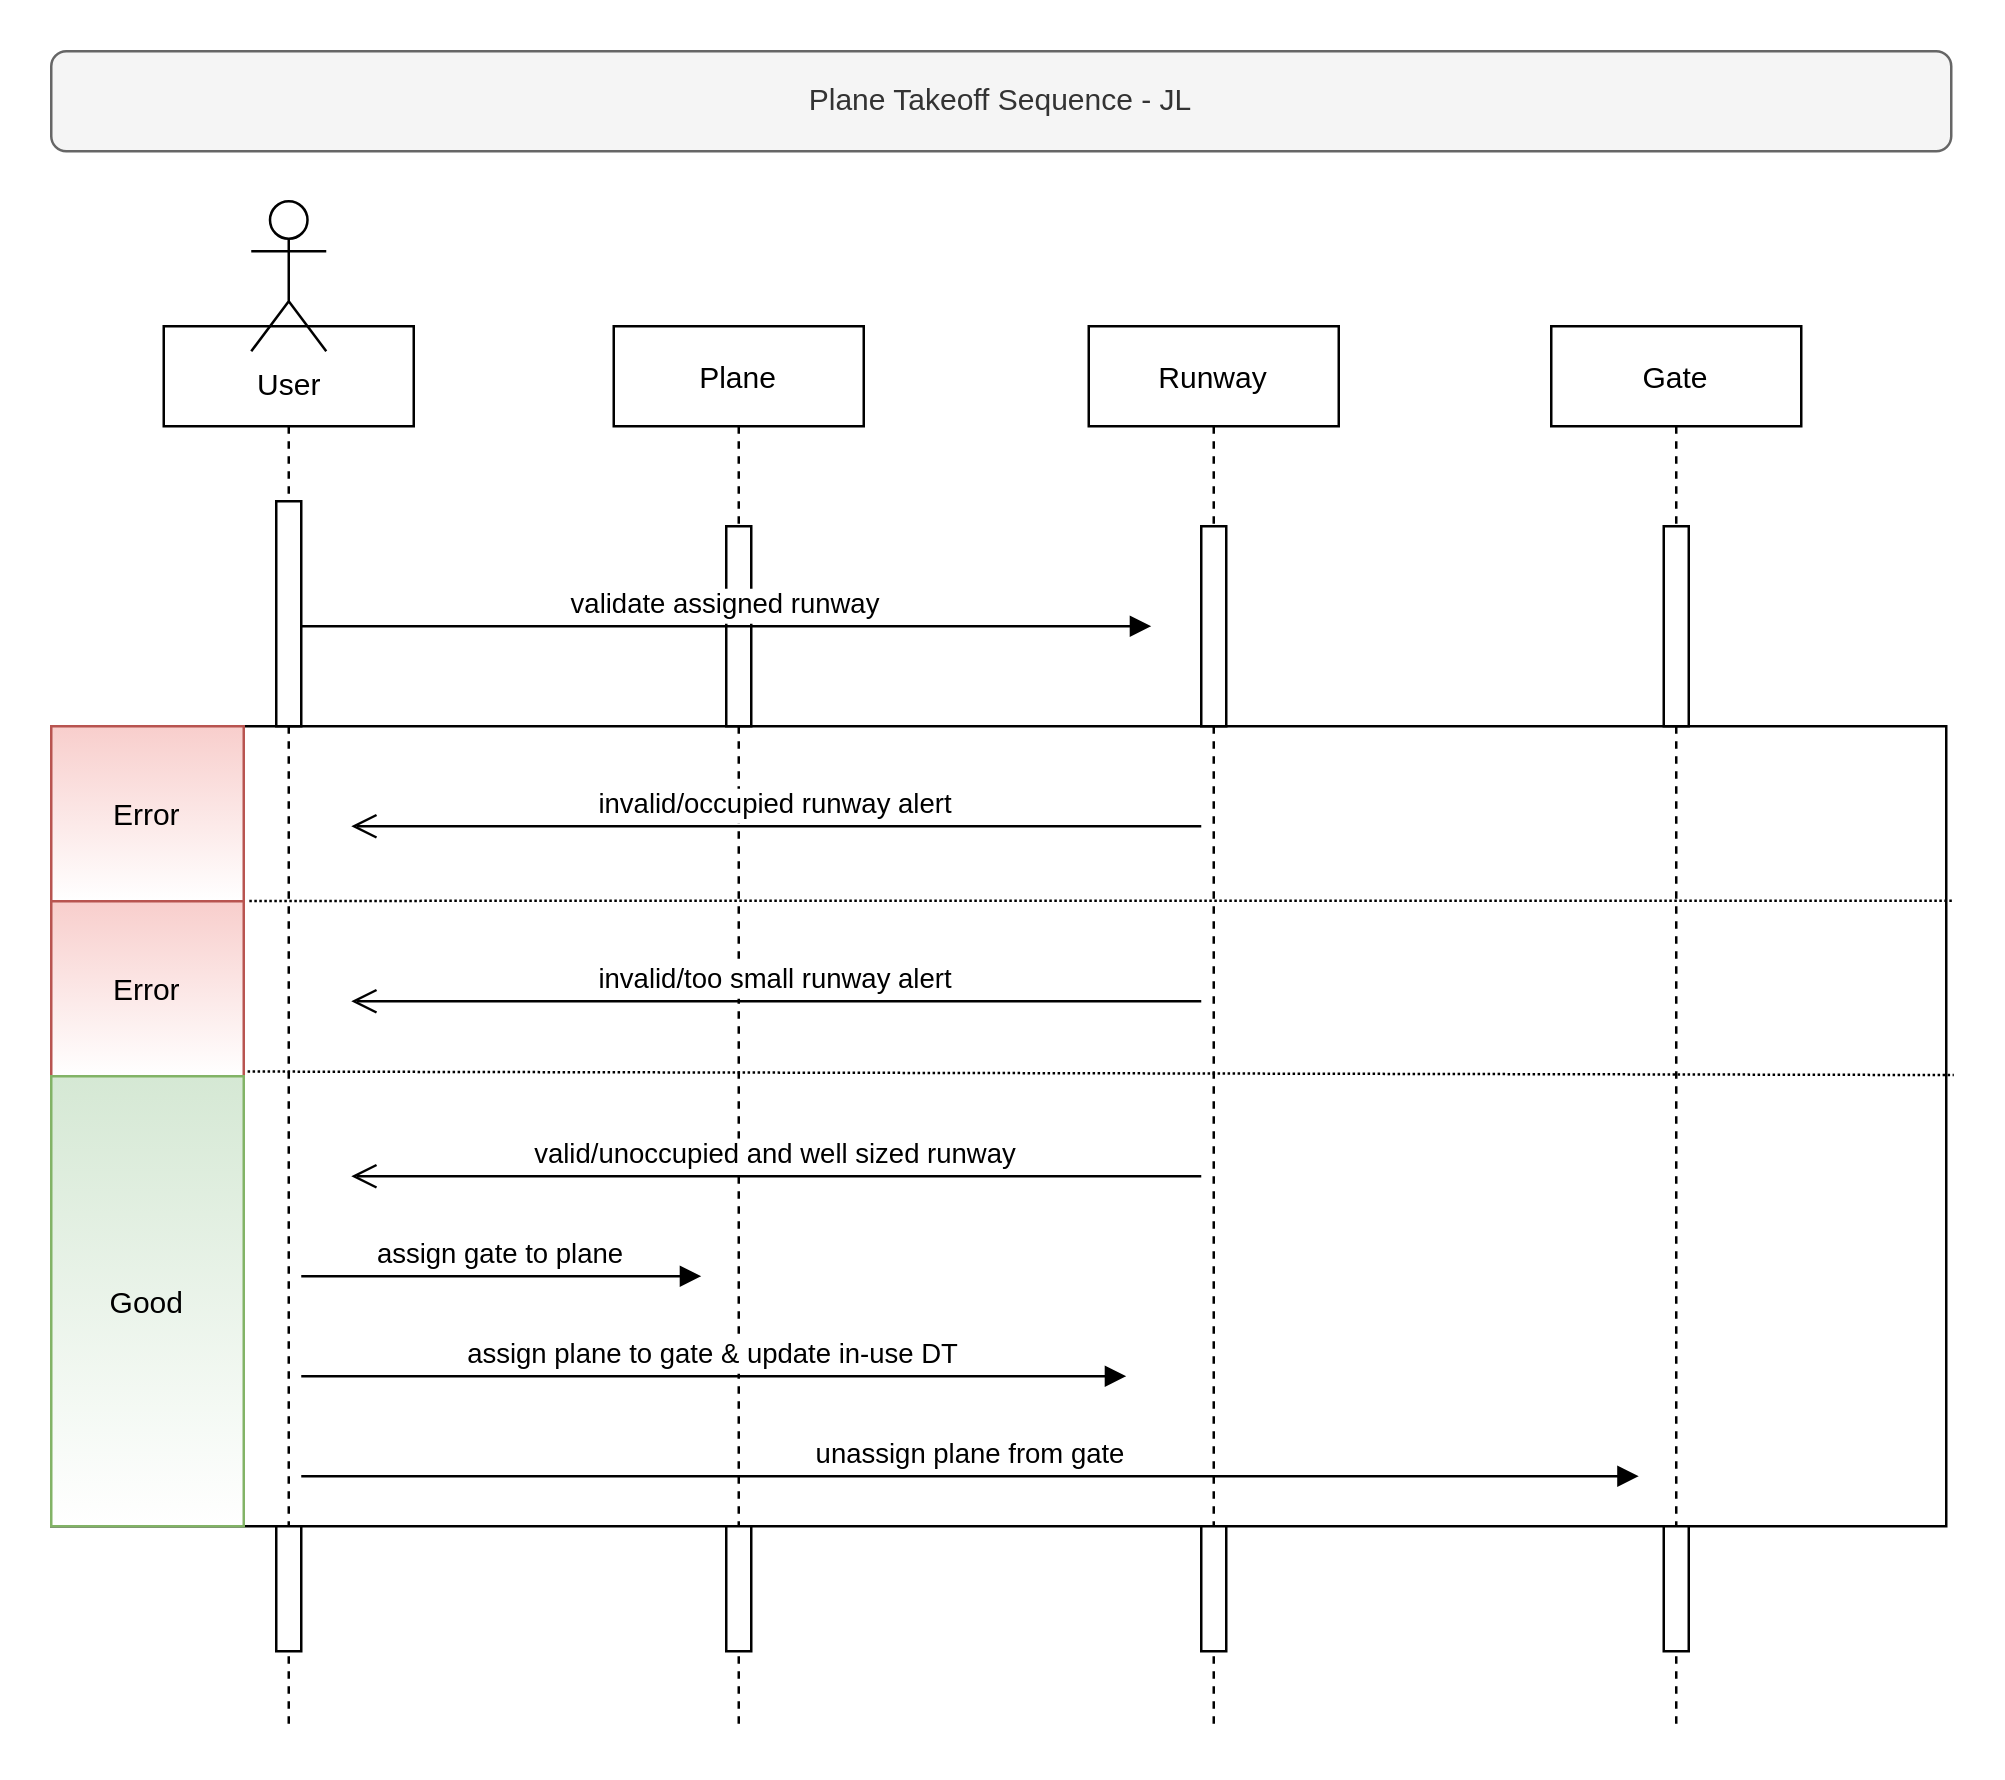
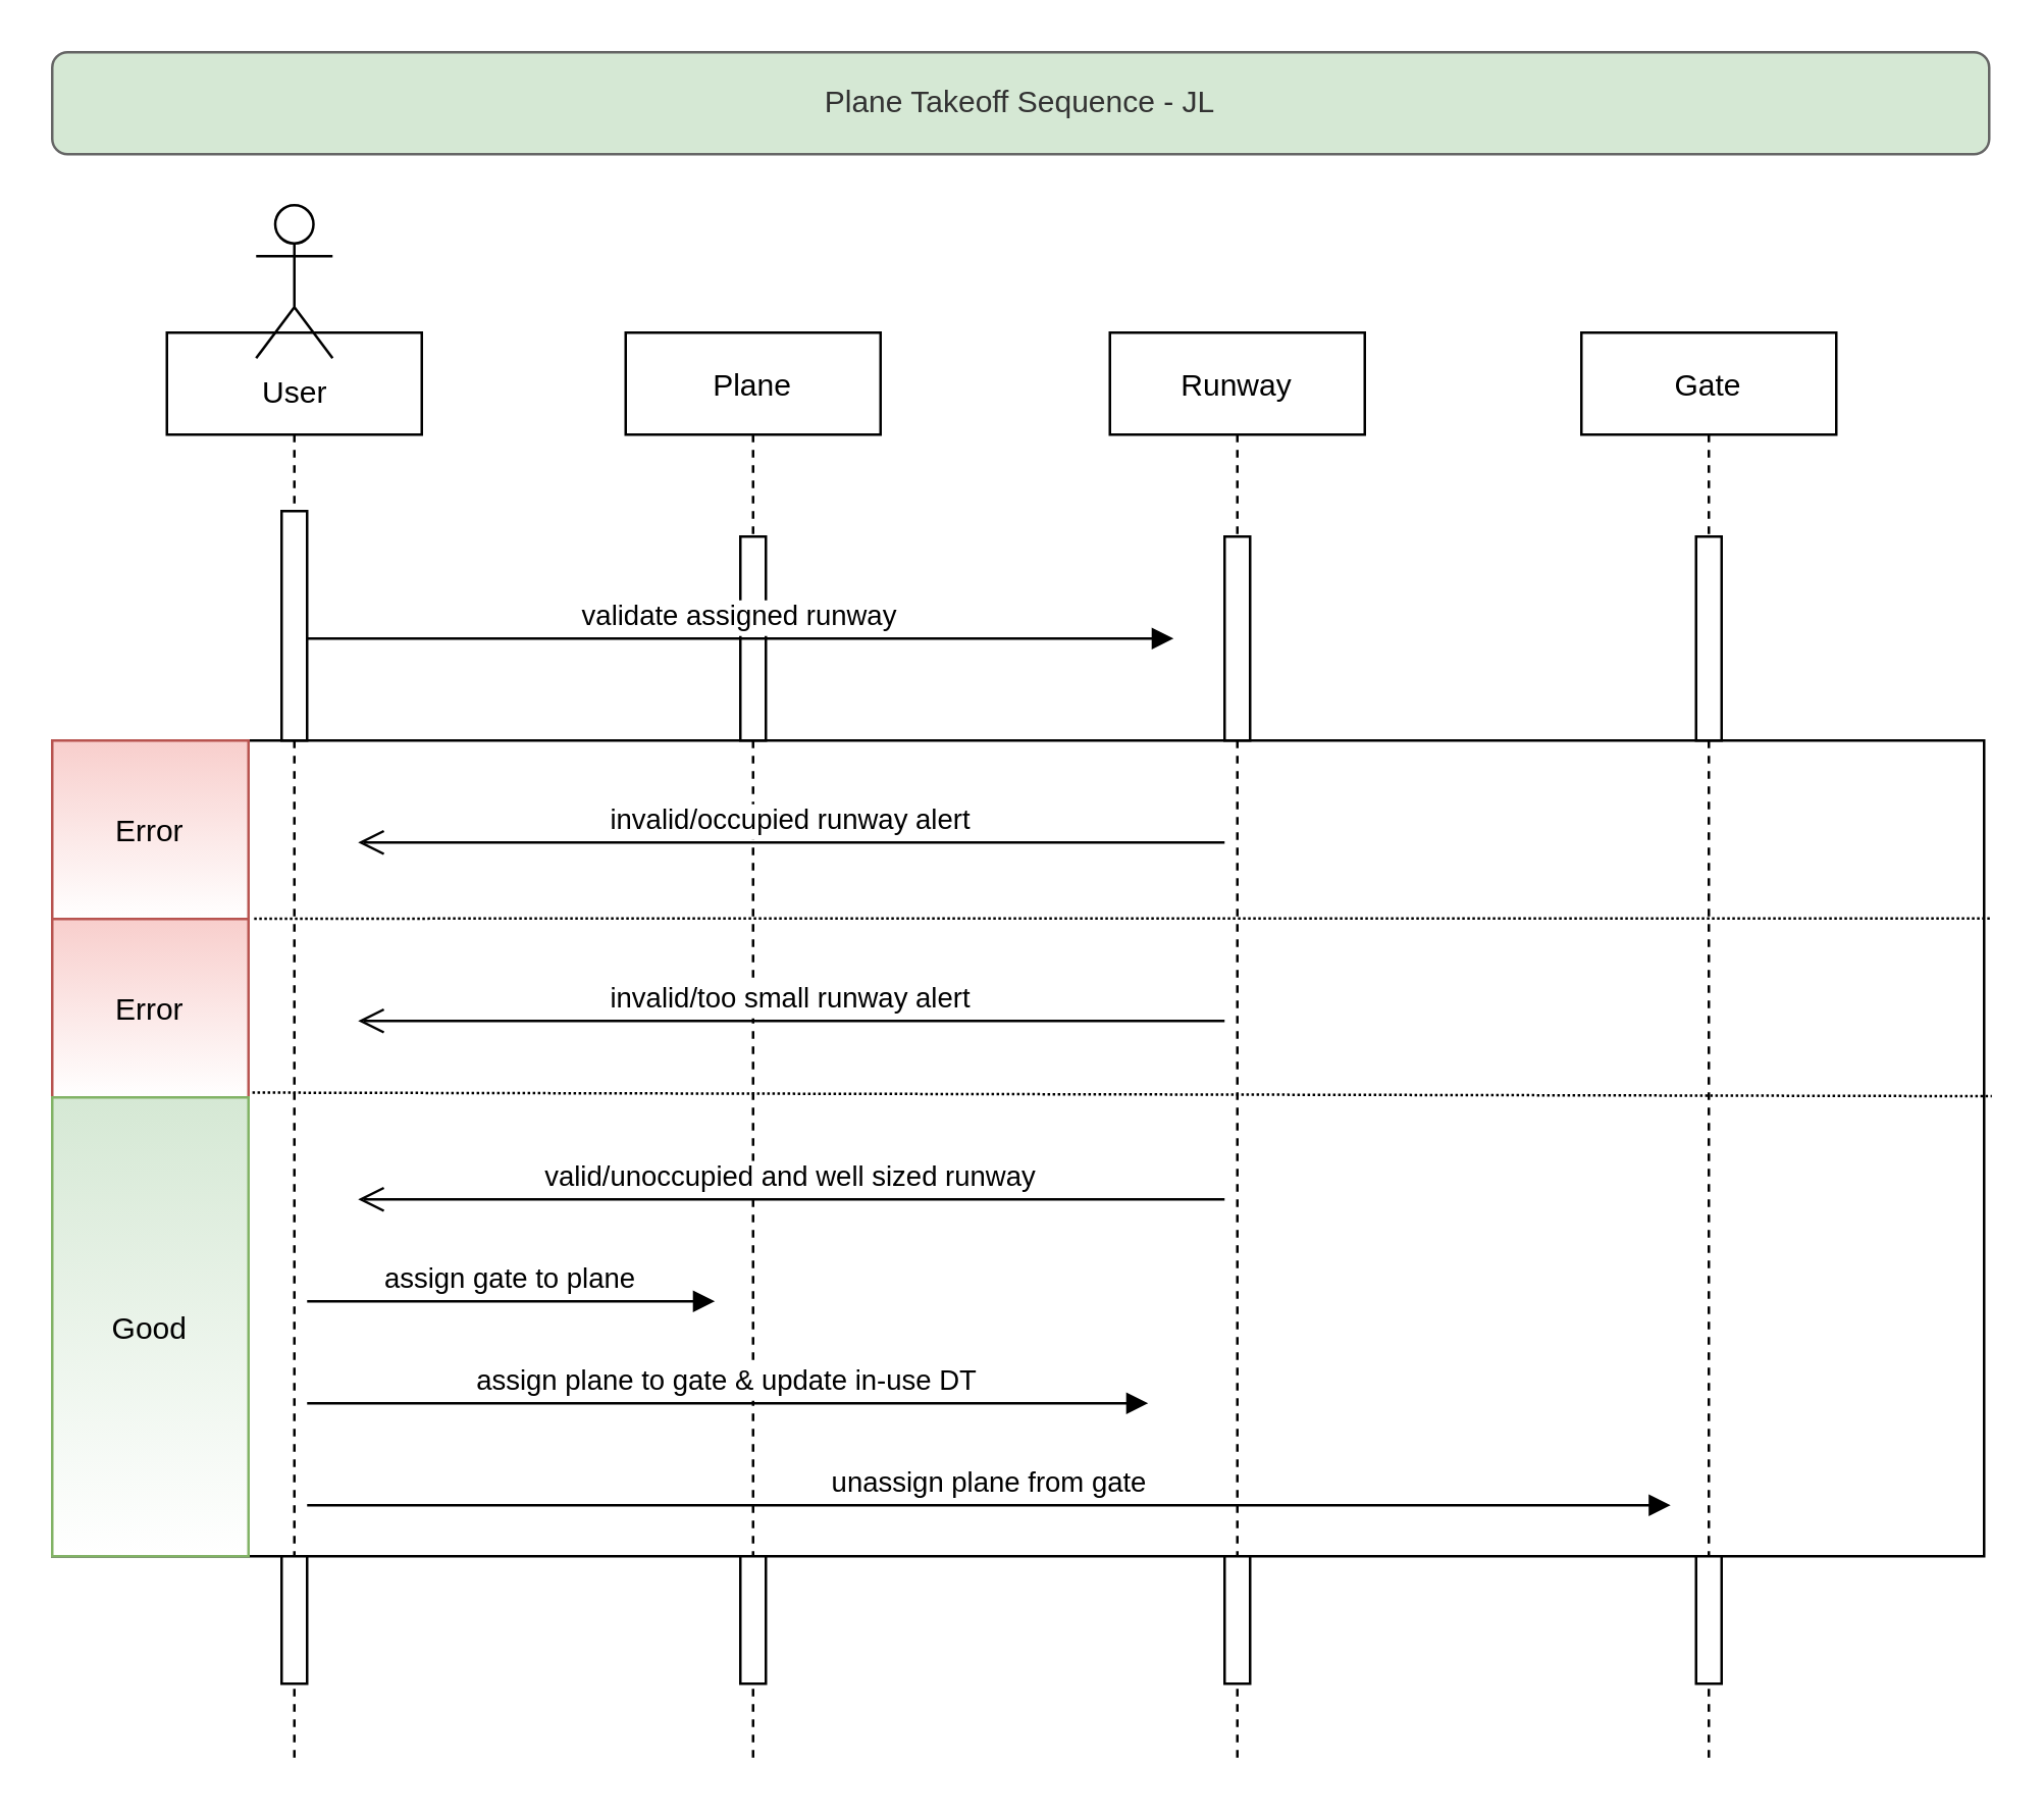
- <mxCell id="16" value="Plane Takeoff Sequence - JL" style="rounded=1;whiteSpace=wrap;html=1;fillColor=#f5f5f5;strokeColor=#666666;fontColor=#333333;" vertex="1" parent="1"><mxGeometry x="20" y="20" width="760" height="40" as="geometry" /></mxCell>
+ <mxCell id="16" value="Plane Takeoff Sequence - JL" style="rounded=1;whiteSpace=wrap;html=1;fillColor=#d5e8d4;strokeColor=#666666;fontColor=#333333;" vertex="1" parent="1"><mxGeometry x="20" y="20" width="760" height="40" as="geometry" /></mxCell>
